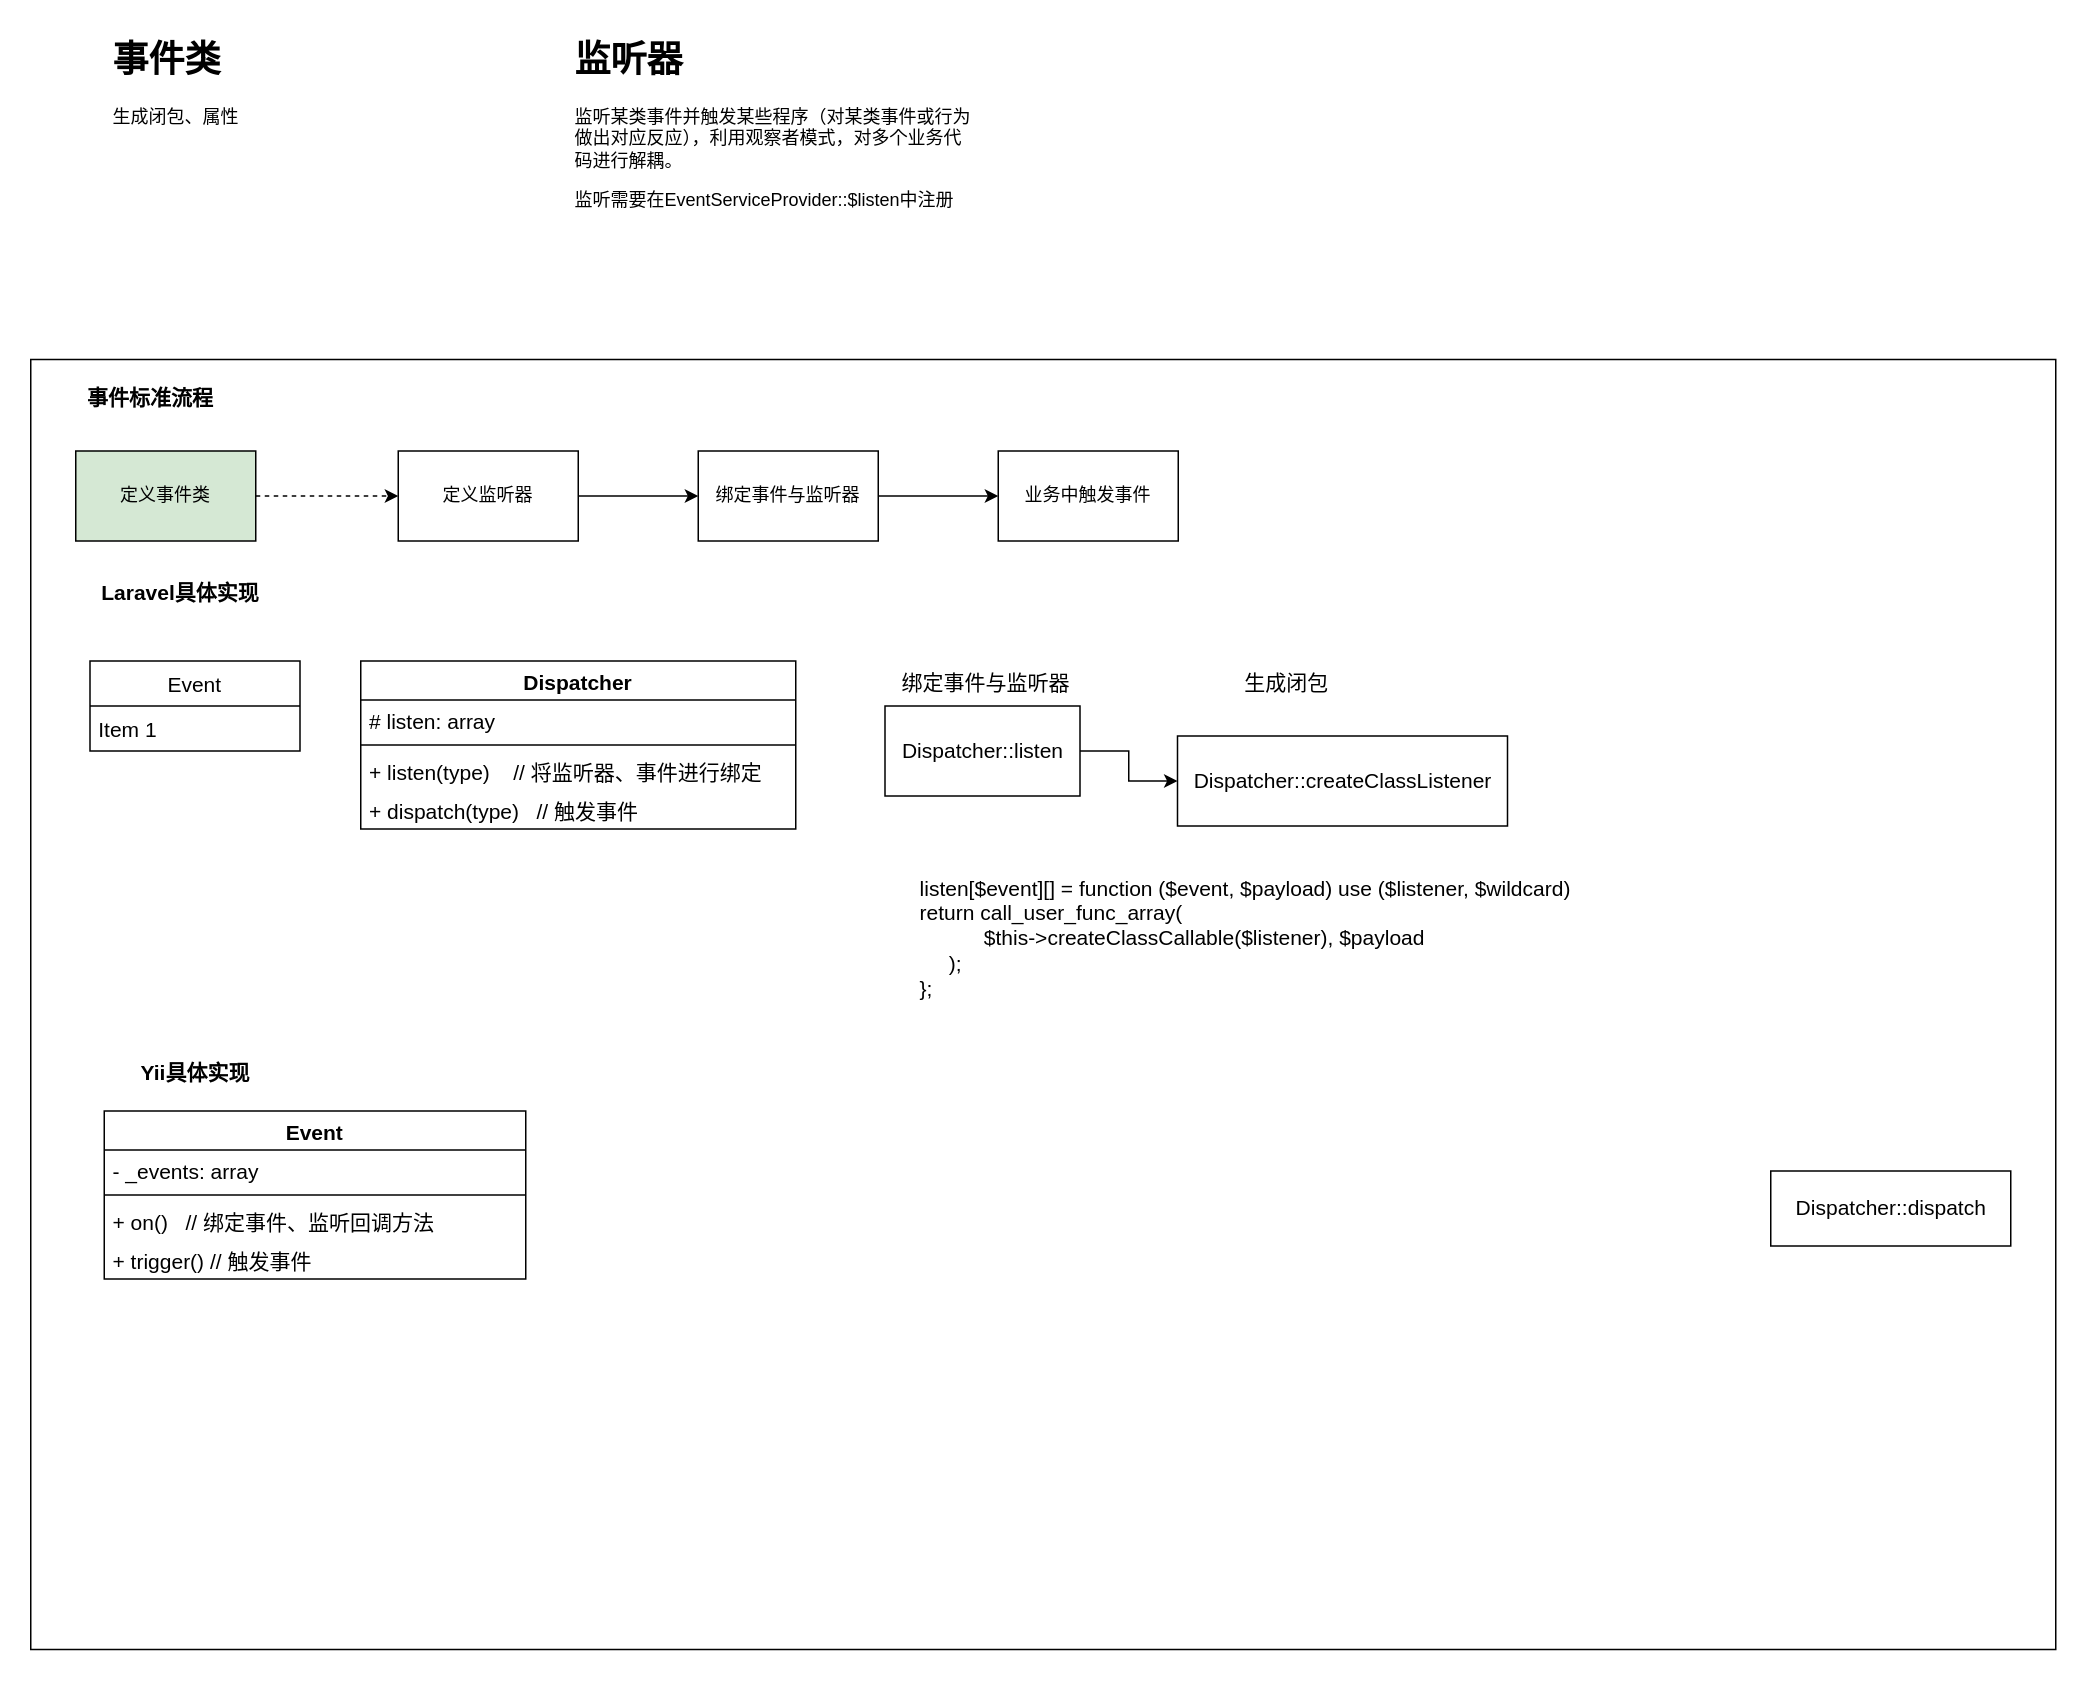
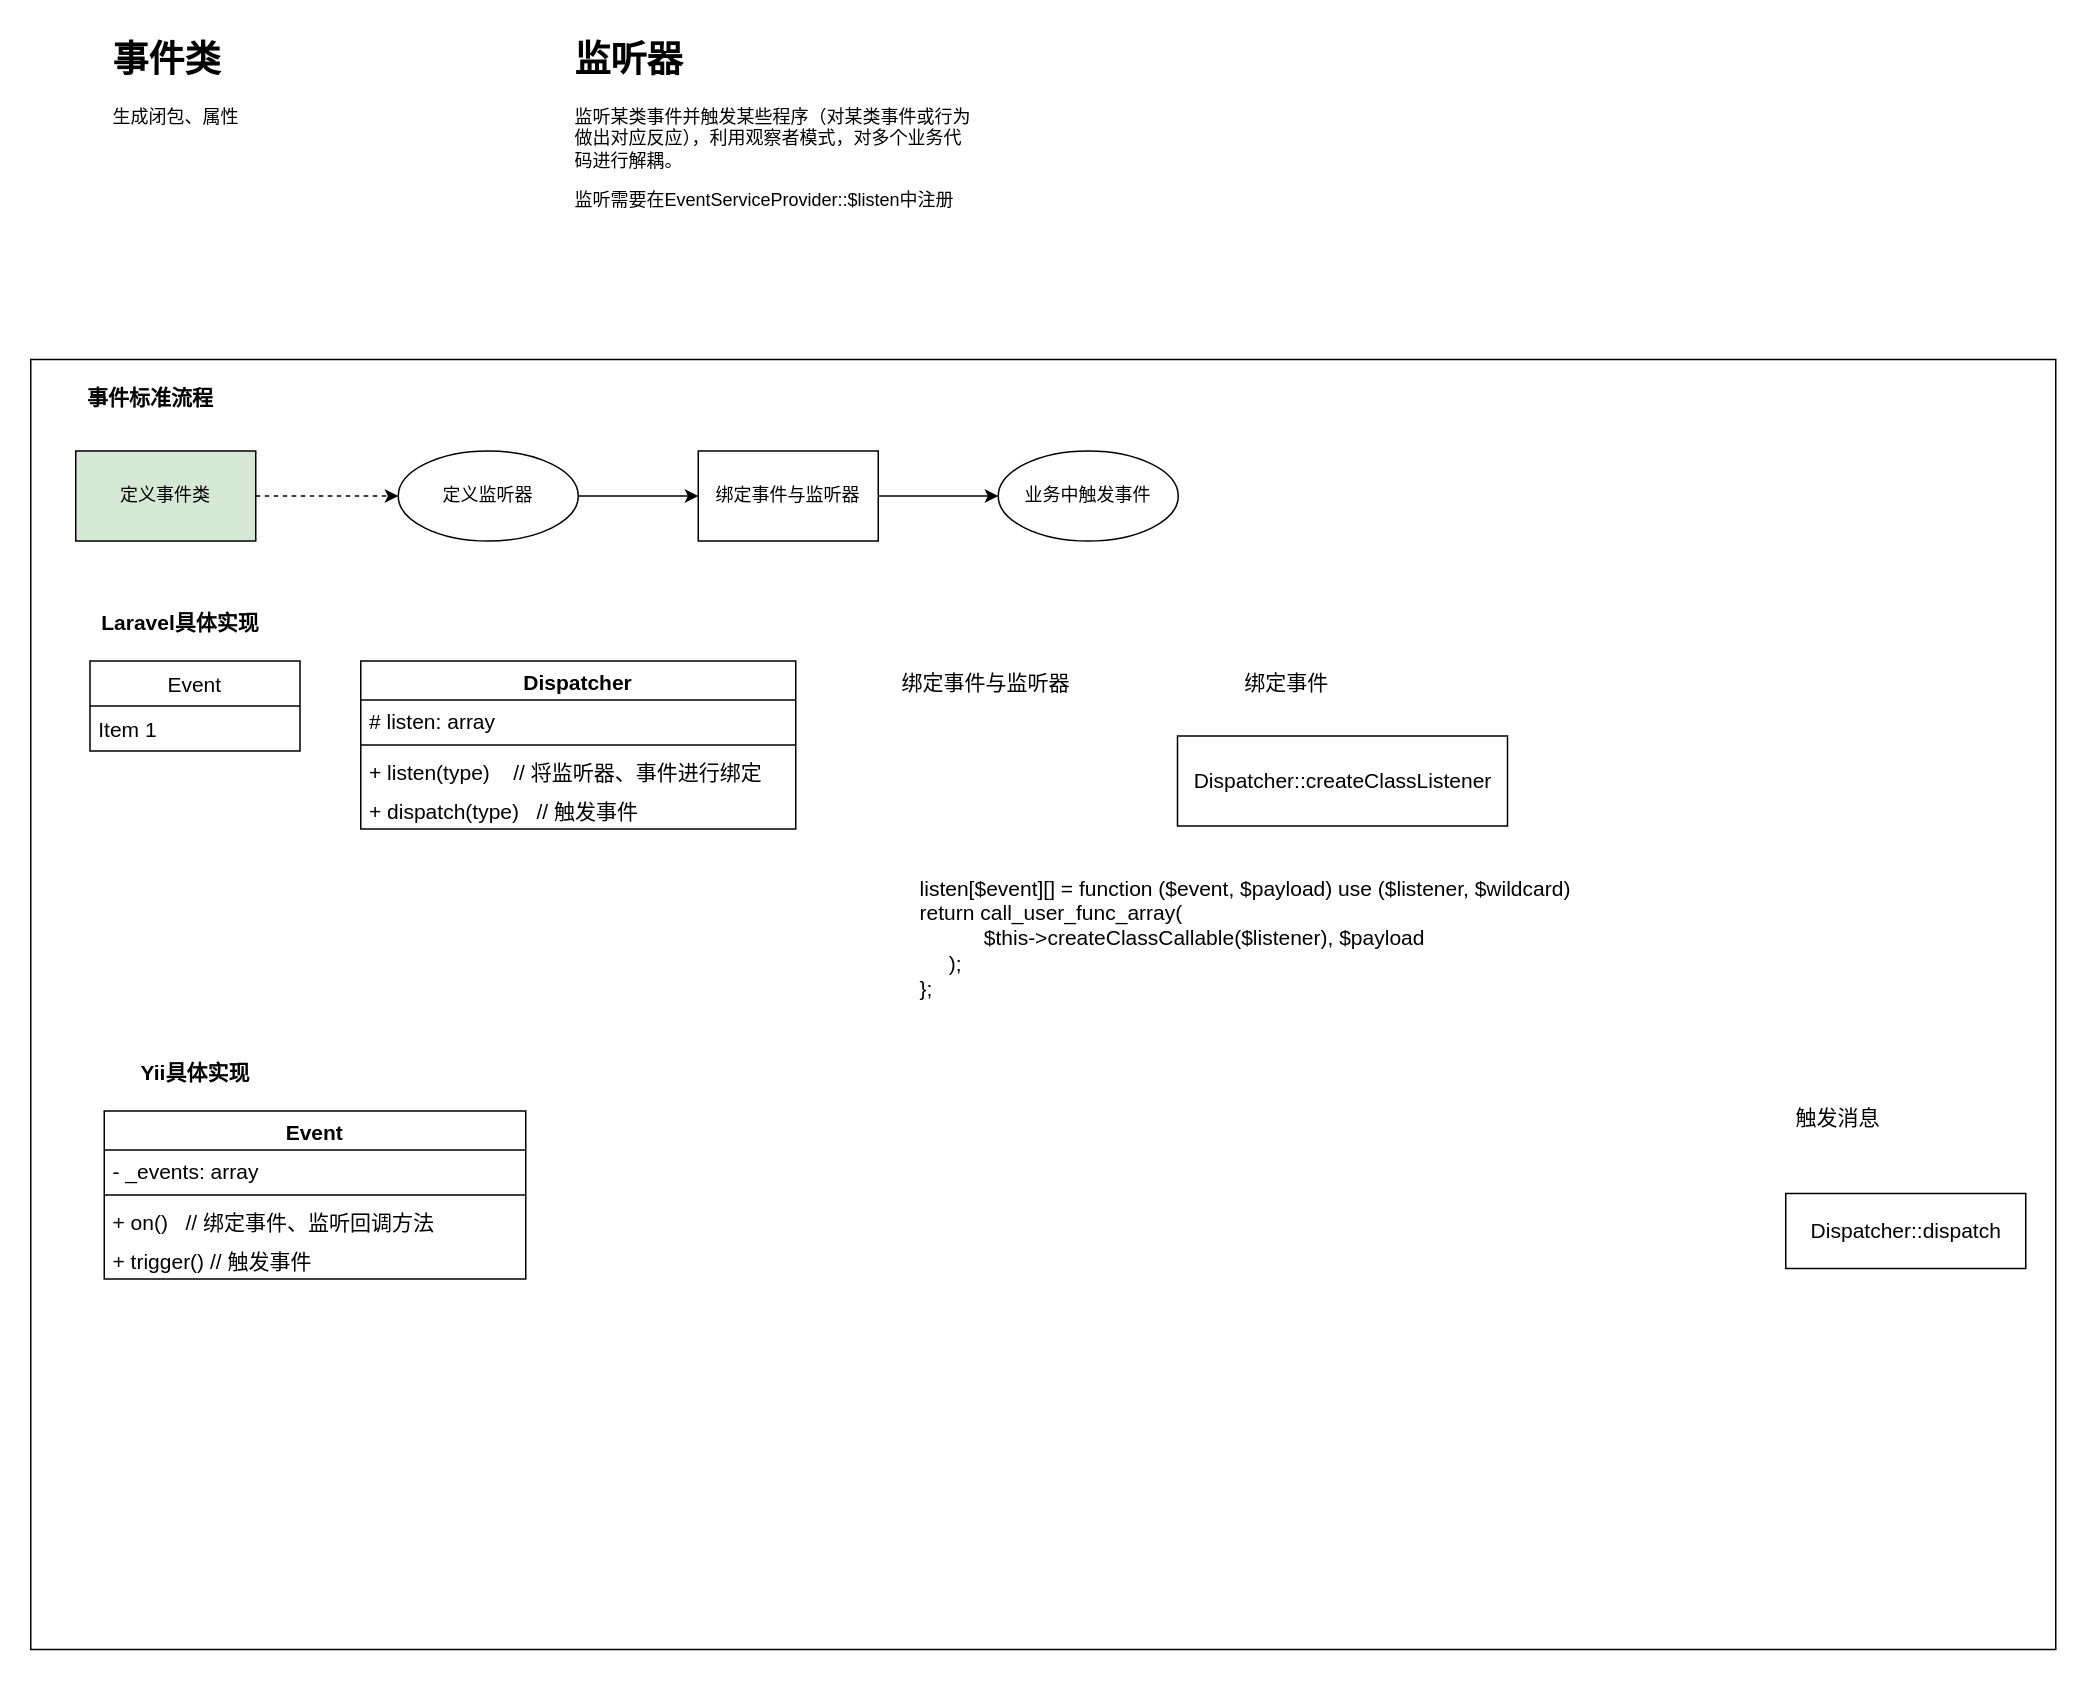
- <mxCell id="6" value="定义监听器" style="rounded=0;whiteSpace=wrap;html=1;" vertex="1" parent="1"><mxGeometry x="265" y="300" width="120" height="60" as="geometry" /></mxCell>
+ <mxCell id="6" value="定义监听器" style="ellipse;whiteSpace=wrap;html=1;" vertex="1" parent="1"><mxGeometry x="265" y="300" width="120" height="60" as="geometry" /></mxCell>
- <mxCell id="11" value="业务中触发事件" style="rounded=0;whiteSpace=wrap;html=1;" vertex="1" parent="1"><mxGeometry x="665" y="300" width="120" height="60" as="geometry" /></mxCell>
+ <mxCell id="11" value="业务中触发事件" style="ellipse;whiteSpace=wrap;html=1;" vertex="1" parent="1"><mxGeometry x="665" y="300" width="120" height="60" as="geometry" /></mxCell>
- <mxCell id="33" value="&lt;font style=&quot;font-size: 14px&quot;&gt;&lt;b&gt;Laravel具体实现&lt;/b&gt;&lt;/font&gt;" style="text;html=1;strokeColor=none;fillColor=none;align=center;verticalAlign=middle;whiteSpace=wrap;rounded=0;" vertex="1" parent="1"><mxGeometry x="50" y="380" width="140" height="30" as="geometry" /></mxCell>
+ <mxCell id="33" value="&lt;font style=&quot;font-size: 14px&quot;&gt;&lt;b&gt;Laravel具体实现&lt;/b&gt;&lt;/font&gt;" style="text;html=1;strokeColor=none;fillColor=none;align=center;verticalAlign=middle;whiteSpace=wrap;rounded=0;" vertex="1" parent="1"><mxGeometry x="50" y="400" width="140" height="30" as="geometry" /></mxCell>
- <mxCell id="22" value="生成闭包" style="text;html=1;strokeColor=none;fillColor=none;align=center;verticalAlign=middle;whiteSpace=wrap;rounded=0;fontSize=14;" vertex="1" parent="1"><mxGeometry x="784.5" y="439" width="145" height="31" as="geometry" /></mxCell>
+ <mxCell id="22" value="绑定事件" style="text;html=1;strokeColor=none;fillColor=none;align=center;verticalAlign=middle;whiteSpace=wrap;rounded=0;fontSize=14;" vertex="1" parent="1"><mxGeometry x="784.5" y="439" width="145" height="31" as="geometry" /></mxCell>
- <mxCell id="19" value="Dispatcher::listen" style="rounded=0;whiteSpace=wrap;html=1;fontSize=14;" vertex="1" parent="1"><mxGeometry x="589.5" y="470" width="130" height="60" as="geometry" /></mxCell>
- <mxCell id="18" style="edgeStyle=orthogonalEdgeStyle;rounded=0;orthogonalLoop=1;jettySize=auto;html=1;exitX=1;exitY=0.5;exitDx=0;exitDy=0;entryX=0;entryY=0.5;entryDx=0;entryDy=0;fontSize=14;" edge="1" parent="1" source="19" target="21"><mxGeometry relative="1" as="geometry" /></mxCell>
+ <mxCell id="25" value="触发消息" style="text;html=1;strokeColor=none;fillColor=none;align=center;verticalAlign=middle;whiteSpace=wrap;rounded=0;fontSize=14;" vertex="1" parent="1"><mxGeometry x="1180" y="730" width="90" height="30" as="geometry" /></mxCell>
- <mxCell id="24" value="Dispatcher::dispatch" style="html=1;fontSize=14;align=center;" vertex="1" parent="1"><mxGeometry x="1180" y="780" width="160" height="50" as="geometry" /></mxCell>
+ <mxCell id="24" value="Dispatcher::dispatch" style="html=1;fontSize=14;align=center;" vertex="1" parent="1"><mxGeometry x="1190" y="795" width="160" height="50" as="geometry" /></mxCell>
